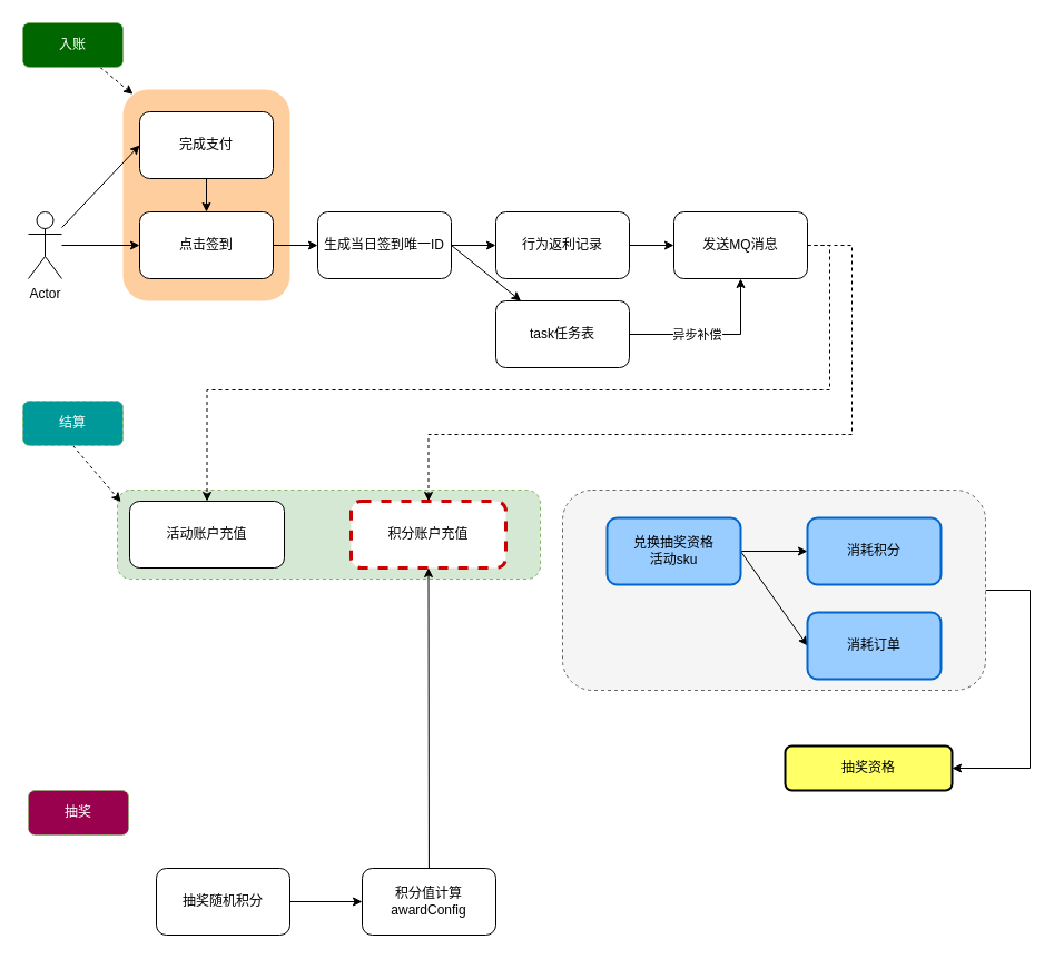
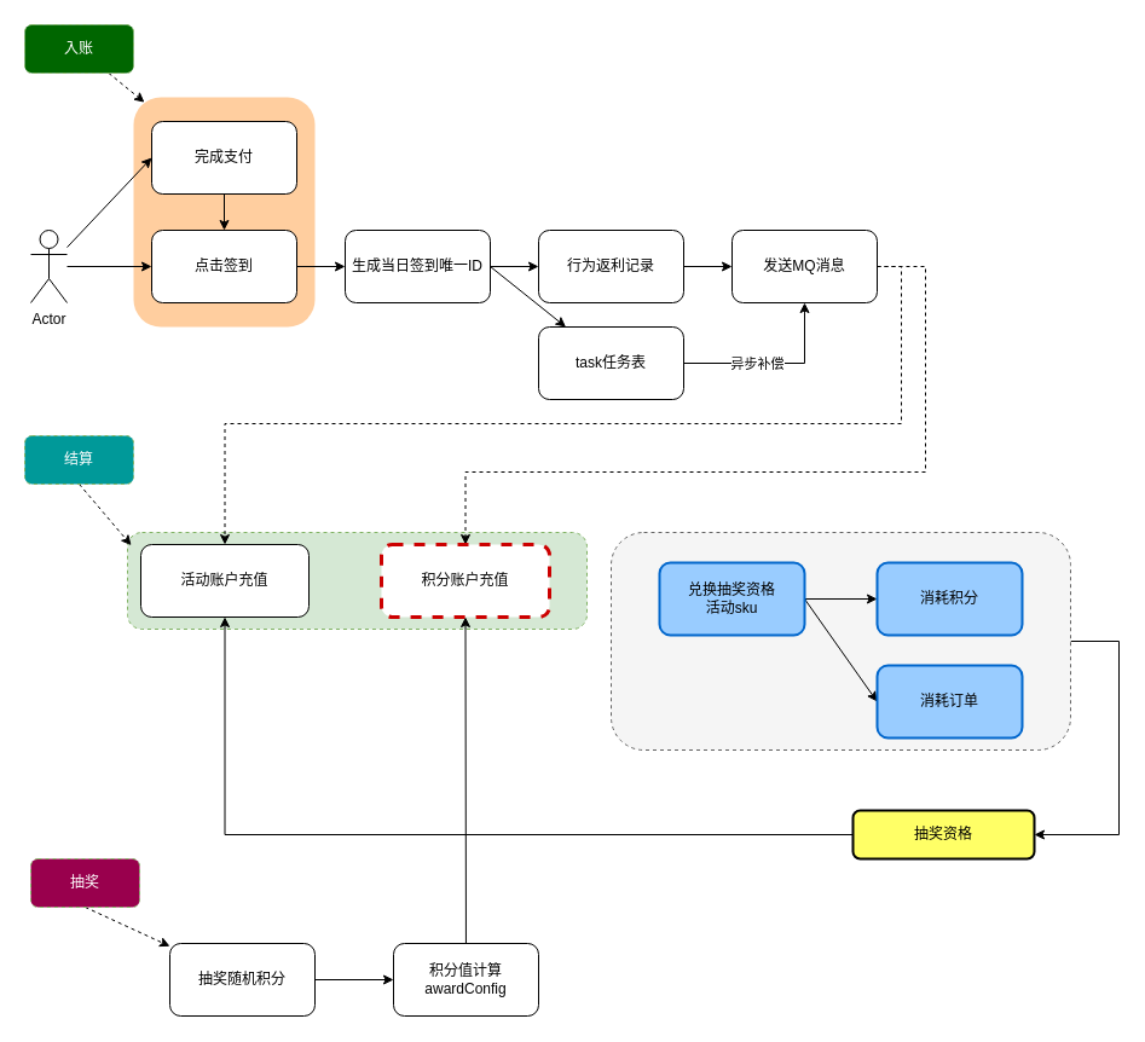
+ <mxCell id="37" style="edgeStyle=orthogonalEdgeStyle;rounded=0;orthogonalLoop=1;jettySize=auto;html=1;entryX=0.5;entryY=1;entryDx=0;entryDy=0;" edge="1" parent="1" source="38" target="28"><mxGeometry relative="1" as="geometry" /></mxCell>
+ <mxCell id="26" style="rounded=0;orthogonalLoop=1;jettySize=auto;html=1;dashed=1;exitX=0.5;exitY=1;exitDx=0;exitDy=0;" edge="1" parent="1" source="27" target="40"><mxGeometry relative="1" as="geometry"><mxPoint x="155" y="820" as="targetPoint" /><mxPoint x="114.286" y="760" as="sourcePoint" /></mxGeometry></mxCell>
